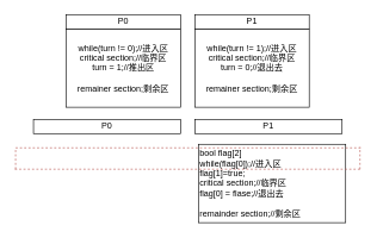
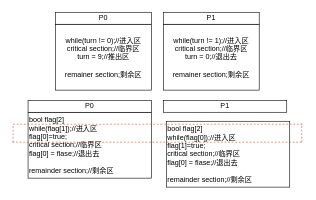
- <mxCell id="2" value="&lt;div&gt;while(turn != 0);//进入区&lt;/div&gt;&lt;div&gt;critical section;//临界区&lt;/div&gt;&lt;div&gt;turn = 1;//推出区&lt;/div&gt;&lt;div&gt;&lt;br&gt;&lt;/div&gt;&lt;div&gt;remainer section;剩余区&lt;/div&gt;" style="rounded=0;whiteSpace=wrap;html=1;" vertex="1" parent="1"><mxGeometry x="92" y="40" width="160" height="110" as="geometry" /></mxCell>
+ <mxCell id="2" value="&lt;div&gt;while(turn != 0);//进入区&lt;/div&gt;&lt;div&gt;critical section;//临界区&lt;/div&gt;&lt;div&gt;turn = 9;//推出区&lt;/div&gt;&lt;div&gt;&lt;br&gt;&lt;/div&gt;&lt;div&gt;remainer section;剩余区&lt;/div&gt;" style="rounded=0;whiteSpace=wrap;html=1;" vertex="1" parent="1"><mxGeometry x="92" y="40" width="160" height="110" as="geometry" /></mxCell>
+ <mxCell id="6" value="&lt;div&gt;bool flag[2]&lt;/div&gt;&lt;div&gt;while(flag[1]);//进入区&lt;/div&gt;&lt;div&gt;flag[0]=true;&amp;nbsp;&lt;/div&gt;&lt;div&gt;critical section;//临界区&lt;/div&gt;&lt;div&gt;flag[0] = flase;//退出去&lt;/div&gt;&lt;div&gt;&lt;br&gt;&lt;/div&gt;&lt;div&gt;remainder section;//剩余区&lt;/div&gt;" style="rounded=0;whiteSpace=wrap;html=1;align=left;" vertex="1" parent="1"><mxGeometry x="46" y="187" width="206" height="110" as="geometry" /></mxCell>
